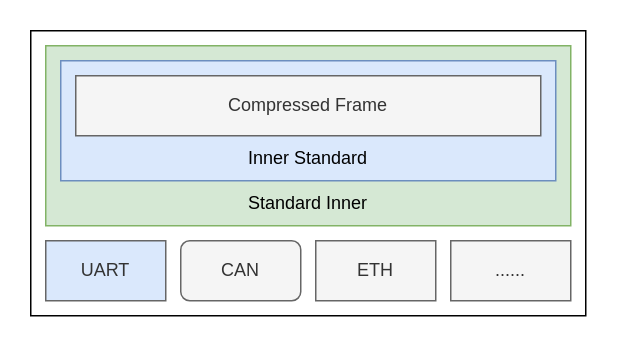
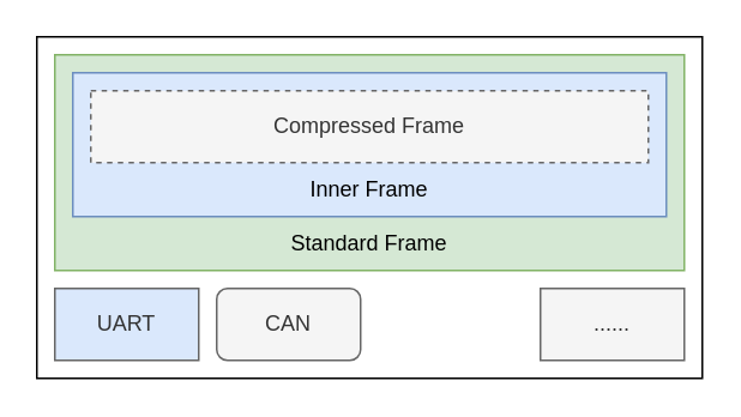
- <mxCell id="8" value="Compressed Frame" style="rounded=0;whiteSpace=wrap;html=1;fillColor=#f5f5f5;fontColor=#333333;strokeColor=#666666;" parent="1" vertex="1"><mxGeometry x="50" y="50" width="310" height="40" as="geometry" /></mxCell>
+ <mxCell id="8" value="Compressed Frame" style="rounded=0;whiteSpace=wrap;html=1;fillColor=#f5f5f5;fontColor=#333333;strokeColor=#666666;dashed=1;" parent="1" vertex="1"><mxGeometry x="50" y="50" width="310" height="40" as="geometry" /></mxCell>
- <mxCell id="11" value="Inner Standard" style="text;html=1;strokeColor=none;fillColor=none;align=center;verticalAlign=middle;whiteSpace=wrap;rounded=0;" vertex="1" parent="1"><mxGeometry x="150" y="90" width="110" height="30" as="geometry" /></mxCell>
+ <mxCell id="11" value="Inner Frame" style="text;html=1;strokeColor=none;fillColor=none;align=center;verticalAlign=middle;whiteSpace=wrap;rounded=0;" vertex="1" parent="1"><mxGeometry x="150" y="90" width="110" height="30" as="geometry" /></mxCell>
- <mxCell id="10" value="Standard Inner" style="text;html=1;strokeColor=none;fillColor=none;align=center;verticalAlign=middle;whiteSpace=wrap;rounded=0;" vertex="1" parent="1"><mxGeometry x="150" y="120" width="110" height="30" as="geometry" /></mxCell>
+ <mxCell id="10" value="Standard Frame" style="text;html=1;strokeColor=none;fillColor=none;align=center;verticalAlign=middle;whiteSpace=wrap;rounded=0;" vertex="1" parent="1"><mxGeometry x="150" y="120" width="110" height="30" as="geometry" /></mxCell>
- <mxCell id="5" value="ETH" style="rounded=0;whiteSpace=wrap;html=1;fillColor=#f5f5f5;fontColor=#333333;strokeColor=#666666;" parent="1" vertex="1"><mxGeometry x="210" y="160" width="80" height="40" as="geometry" /></mxCell>
